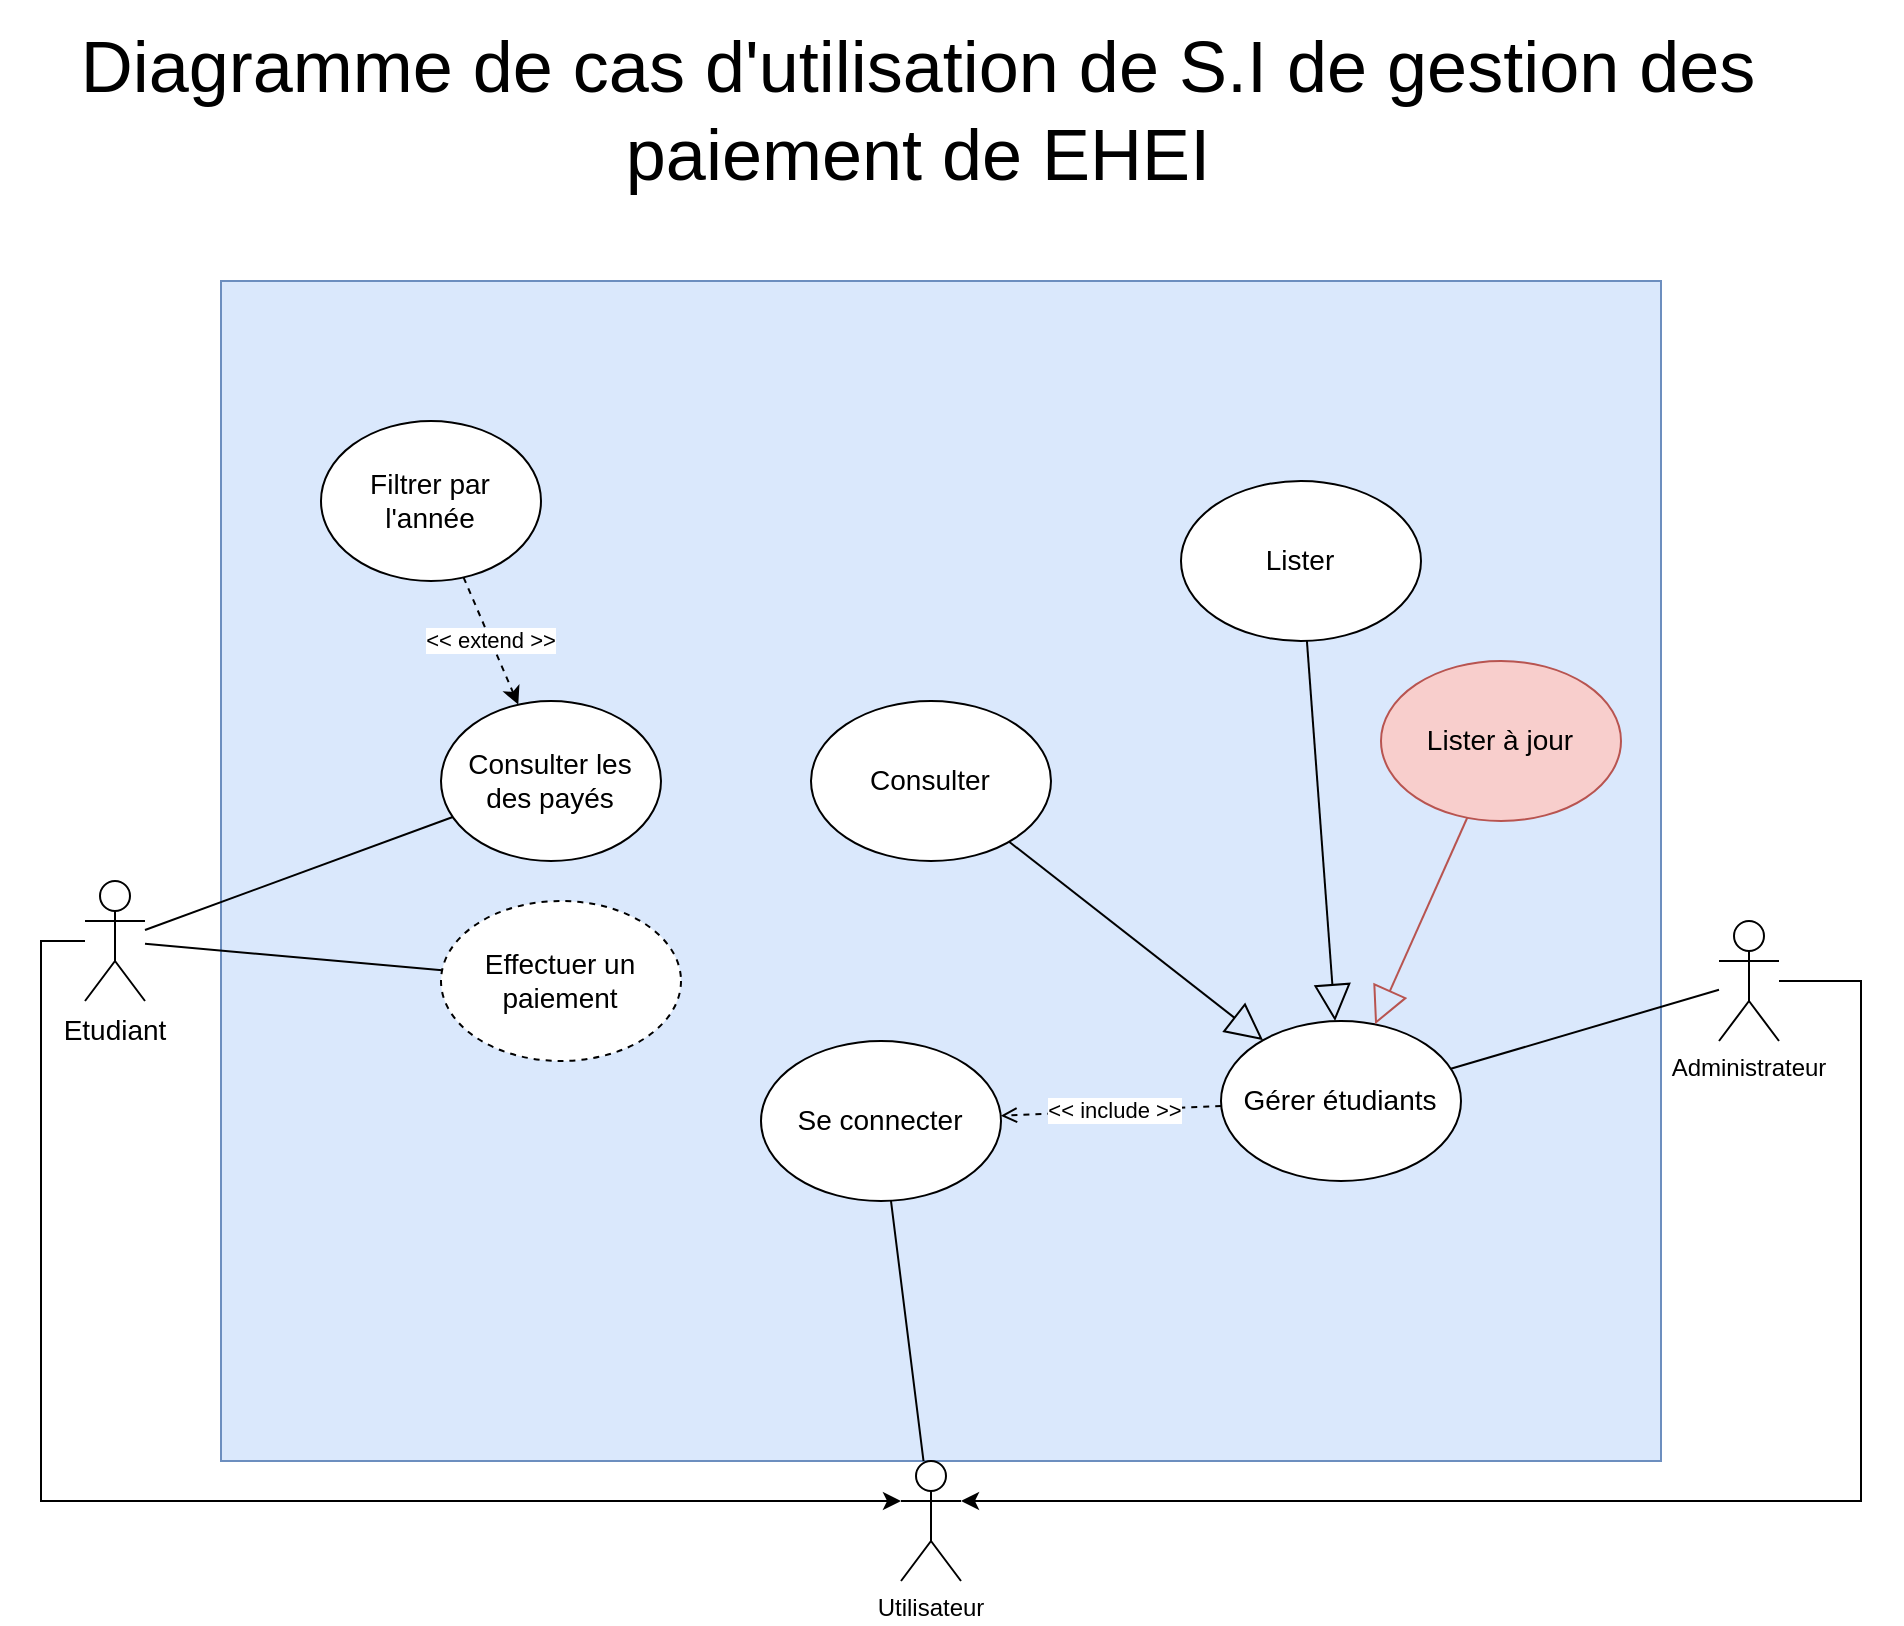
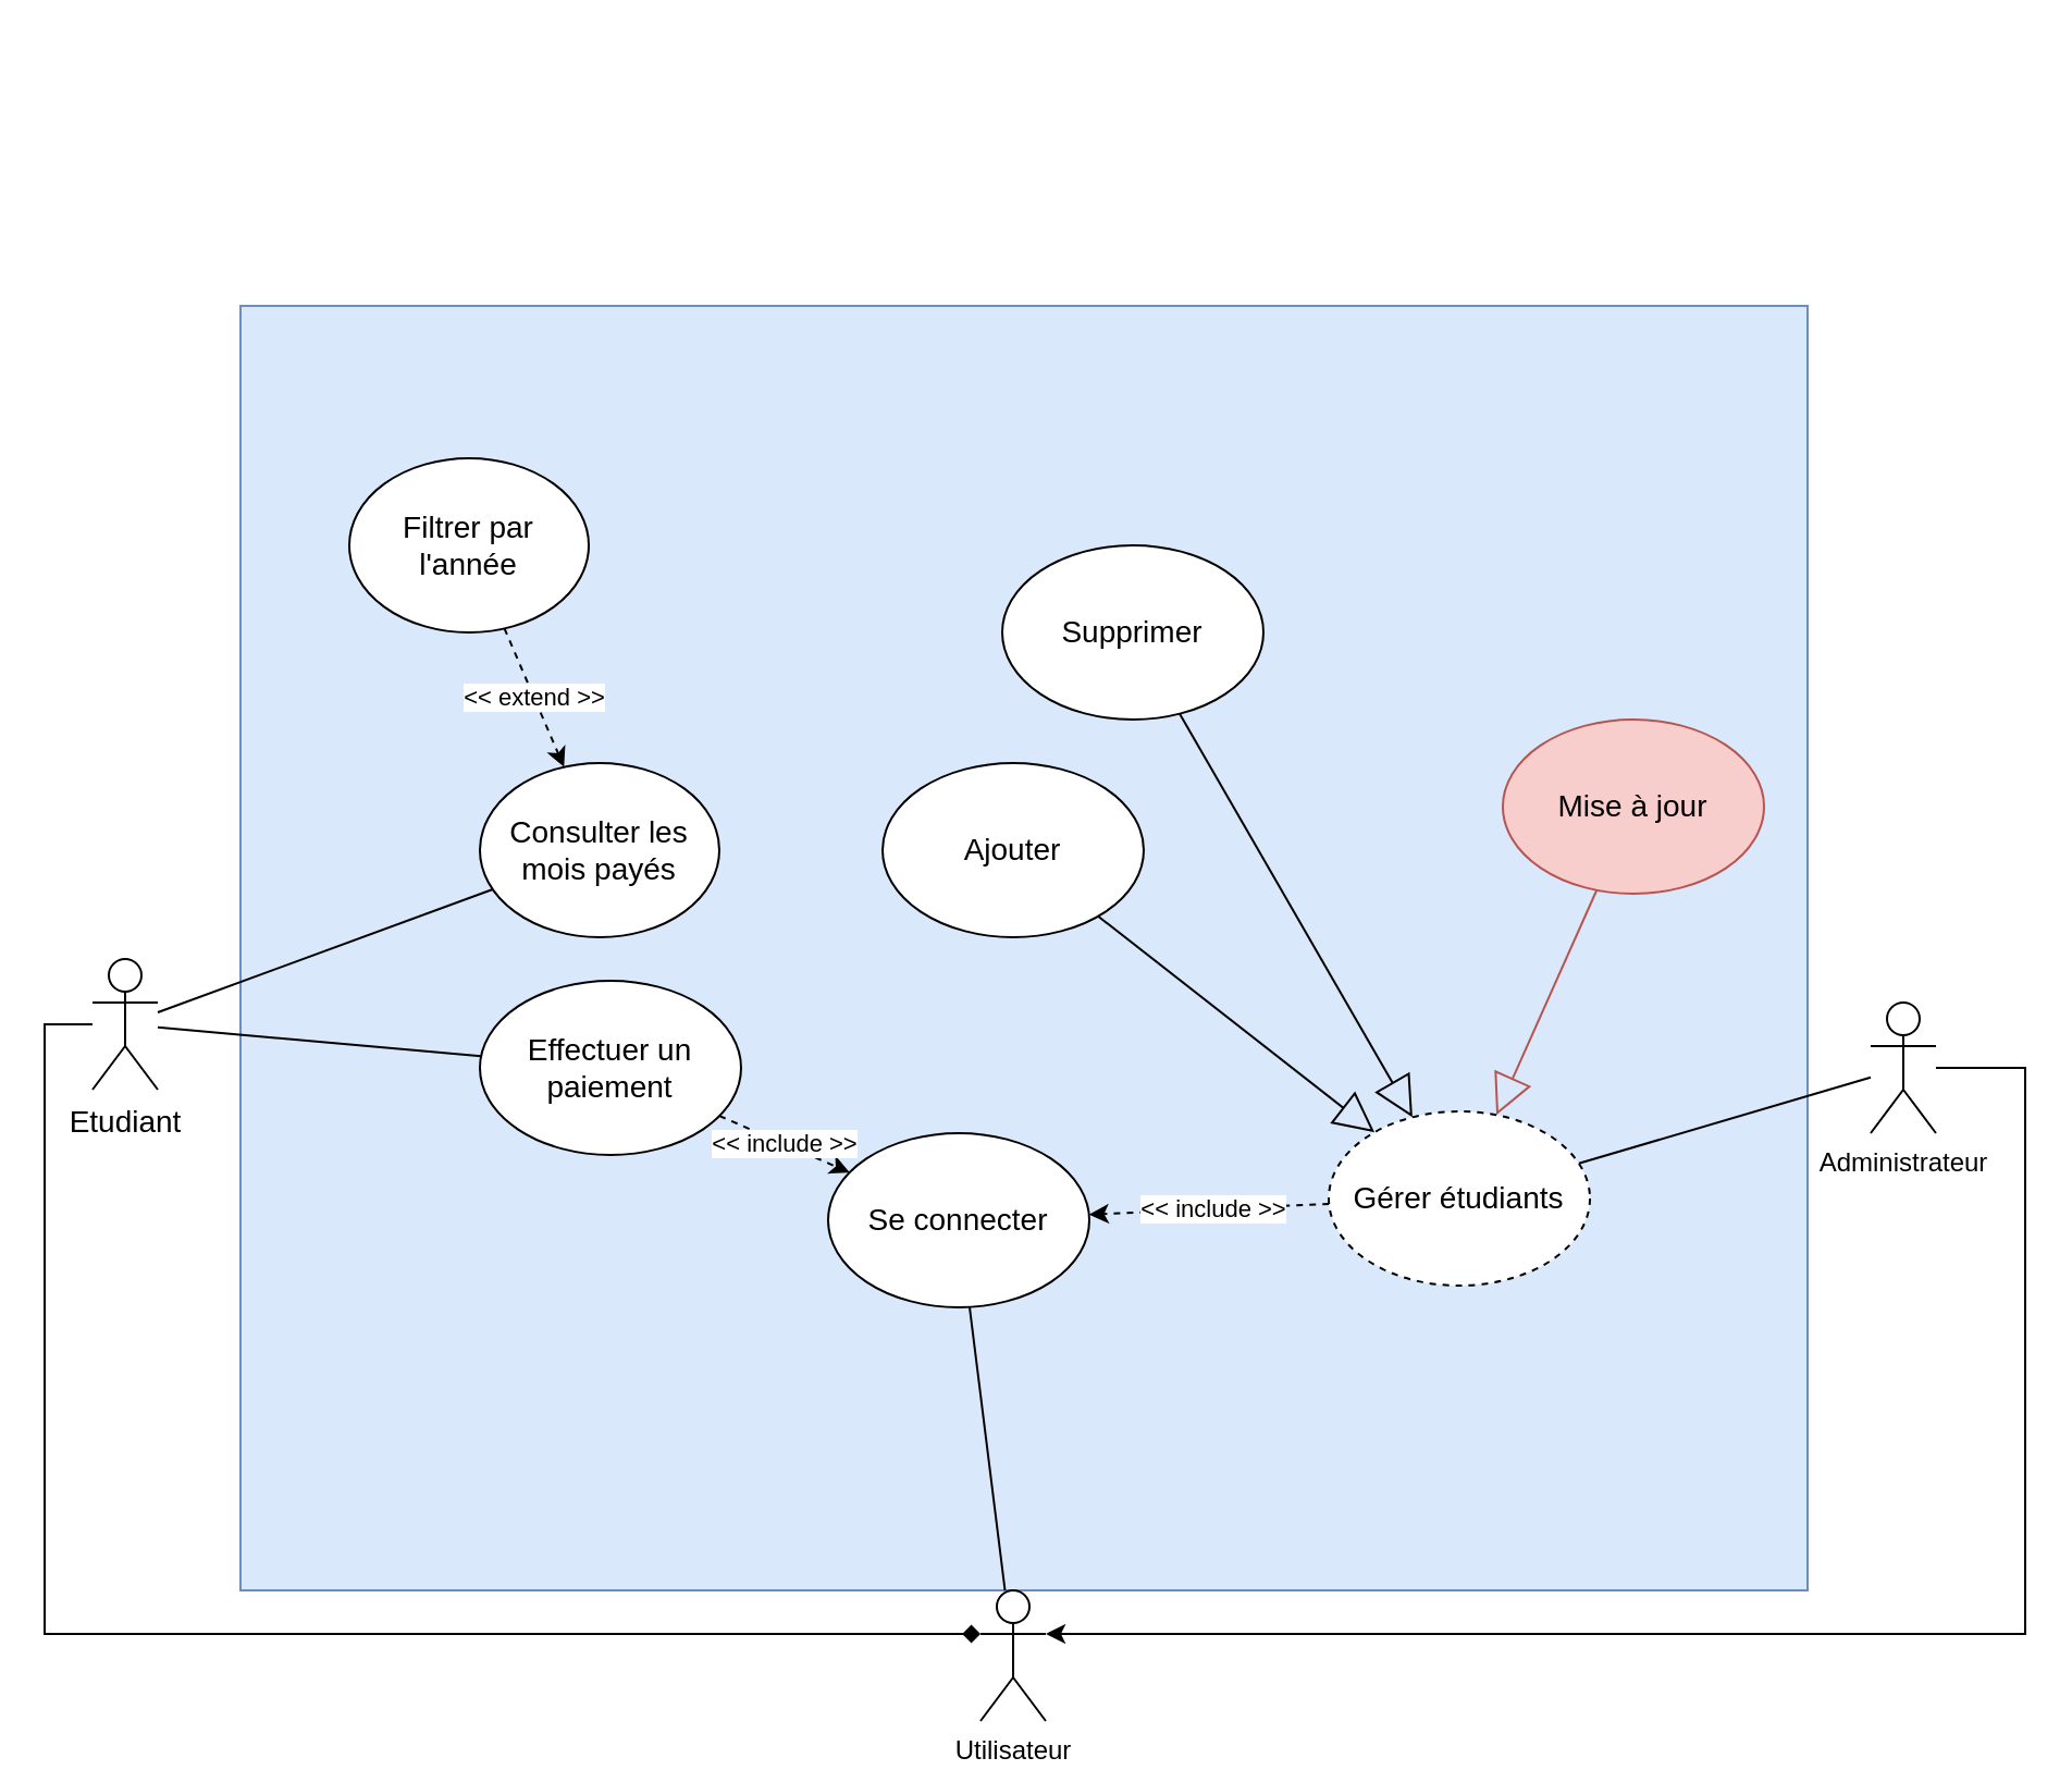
- <mxCell id="31" value="&lt;font style=&quot;font-size: 36px;&quot;&gt;Diagramme de cas d'utilisation de S.I de gestion des paiement de EHEI&lt;/font&gt;" style="text;html=1;strokeColor=none;fillColor=none;align=center;verticalAlign=middle;whiteSpace=wrap;rounded=0;" vertex="1" parent="1"><mxGeometry x="29" y="20" width="860" height="70" as="geometry" /></mxCell>
- <mxCell id="22" value="Lister" style="ellipse;whiteSpace=wrap;html=1;fontSize=14;" vertex="1" parent="1"><mxGeometry x="590" y="240" width="120" height="80" as="geometry" /></mxCell>
+ <mxCell id="16" value="&lt;div&gt;Supprimer&lt;br&gt;&lt;/div&gt;" style="ellipse;whiteSpace=wrap;html=1;fontSize=14;" vertex="1" parent="1"><mxGeometry x="460" y="250" width="120" height="80" as="geometry" /></mxCell>
- <mxCell id="29" value="Lister à jour" style="ellipse;whiteSpace=wrap;html=1;fontSize=14;fillColor=#f8cecc;strokeColor=#b85450;" vertex="1" parent="1"><mxGeometry x="690" y="330" width="120" height="80" as="geometry" /></mxCell>
+ <mxCell id="29" value="Mise à jour" style="ellipse;whiteSpace=wrap;html=1;fontSize=14;fillColor=#f8cecc;strokeColor=#b85450;" vertex="1" parent="1"><mxGeometry x="690" y="330" width="120" height="80" as="geometry" /></mxCell>
- <mxCell id="24" value="Consulter les des payés" style="ellipse;whiteSpace=wrap;html=1;fontSize=14;" vertex="1" parent="1"><mxGeometry x="220" y="350" width="110" height="80" as="geometry" /></mxCell>
+ <mxCell id="24" value="Consulter les mois payés" style="ellipse;whiteSpace=wrap;html=1;fontSize=14;" vertex="1" parent="1"><mxGeometry x="220" y="350" width="110" height="80" as="geometry" /></mxCell>
- <mxCell id="12" value="Consulter" style="ellipse;whiteSpace=wrap;html=1;fontSize=14;" vertex="1" parent="1"><mxGeometry x="405" y="350" width="120" height="80" as="geometry" /></mxCell>
+ <mxCell id="12" value="Ajouter" style="ellipse;whiteSpace=wrap;html=1;fontSize=14;" vertex="1" parent="1"><mxGeometry x="405" y="350" width="120" height="80" as="geometry" /></mxCell>
- <mxCell id="23" value="" style="endArrow=block;endSize=16;endFill=0;html=1;rounded=0;" edge="1" parent="1" source="22" target="17"><mxGeometry width="160" relative="1" as="geometry"><mxPoint x="663" y="380" as="sourcePoint" /><mxPoint x="676" y="520" as="targetPoint" /></mxGeometry></mxCell>
+ <mxCell id="18" value="" style="endArrow=block;endSize=16;endFill=0;html=1;rounded=0;" edge="1" parent="1" source="16" target="17"><mxGeometry width="160" relative="1" as="geometry"><mxPoint x="210" y="300" as="sourcePoint" /><mxPoint x="370" y="300" as="targetPoint" /></mxGeometry></mxCell>
- <mxCell id="4" value="Effectuer un paiement" style="ellipse;whiteSpace=wrap;html=1;fontSize=14;dashed=1;" vertex="1" parent="1"><mxGeometry x="220" y="450" width="120" height="80" as="geometry" /></mxCell>
+ <mxCell id="4" value="Effectuer un paiement" style="ellipse;whiteSpace=wrap;html=1;fontSize=14;" vertex="1" parent="1"><mxGeometry x="220" y="450" width="120" height="80" as="geometry" /></mxCell>
+ <mxCell id="8" value="" style="endArrow=classic;html=1;rounded=0;dashed=1;" edge="1" parent="1" source="4" target="3"><mxGeometry width="50" height="50" relative="1" as="geometry"><mxPoint x="510" y="470" as="sourcePoint" /><mxPoint x="560" y="420" as="targetPoint" /></mxGeometry></mxCell>
+ <mxCell id="9" value="&amp;lt;&amp;lt; include &amp;gt;&amp;gt;" style="edgeLabel;html=1;align=center;verticalAlign=middle;resizable=0;points=[];" vertex="1" connectable="0" parent="8"><mxGeometry x="-0.024" relative="1" as="geometry"><mxPoint as="offset" /></mxGeometry></mxCell>
- <mxCell id="17" value="&lt;div&gt;Gérer étudiants&lt;/div&gt;" style="ellipse;whiteSpace=wrap;html=1;fontSize=14;" vertex="1" parent="1"><mxGeometry x="610" y="510" width="120" height="80" as="geometry" /></mxCell>
+ <mxCell id="17" value="&lt;div&gt;Gérer étudiants&lt;/div&gt;" style="ellipse;whiteSpace=wrap;html=1;fontSize=14;dashed=1;" vertex="1" parent="1"><mxGeometry x="610" y="510" width="120" height="80" as="geometry" /></mxCell>
- <mxCell id="20" value="" style="endArrow=open;html=1;rounded=0;dashed=1;" edge="1" parent="1" source="17" target="3"><mxGeometry width="50" height="50" relative="1" as="geometry"><mxPoint x="330" y="435" as="sourcePoint" /><mxPoint x="420" y="536" as="targetPoint" /></mxGeometry></mxCell>
+ <mxCell id="20" value="" style="endArrow=classic;html=1;rounded=0;dashed=1;" edge="1" parent="1" source="17" target="3"><mxGeometry width="50" height="50" relative="1" as="geometry"><mxPoint x="330" y="435" as="sourcePoint" /><mxPoint x="420" y="536" as="targetPoint" /></mxGeometry></mxCell>
- <mxCell id="5" style="edgeStyle=orthogonalEdgeStyle;rounded=0;orthogonalLoop=1;jettySize=auto;html=1;" edge="1" parent="1" source="6" target="14"><mxGeometry relative="1" as="geometry"><Array as="points"><mxPoint x="20" y="470" /><mxPoint x="20" y="750" /></Array></mxGeometry></mxCell>
+ <mxCell id="5" style="edgeStyle=orthogonalEdgeStyle;rounded=0;orthogonalLoop=1;jettySize=auto;html=1;endArrow=diamond;" edge="1" parent="1" source="6" target="14"><mxGeometry relative="1" as="geometry"><Array as="points"><mxPoint x="20" y="470" /><mxPoint x="20" y="750" /></Array></mxGeometry></mxCell>
